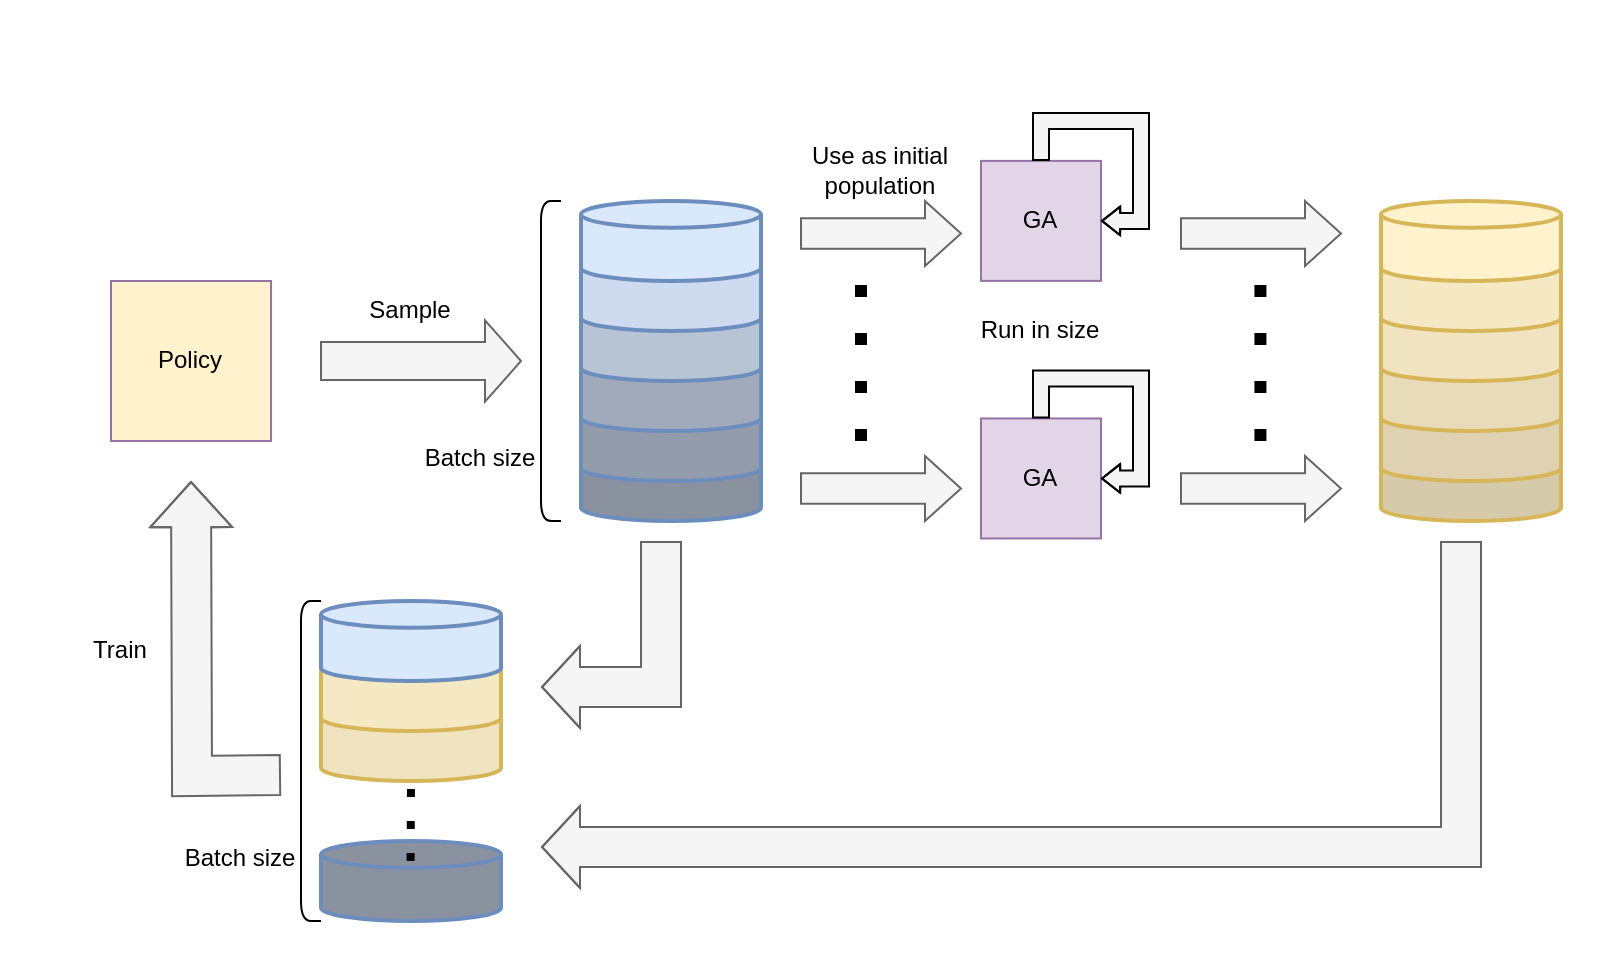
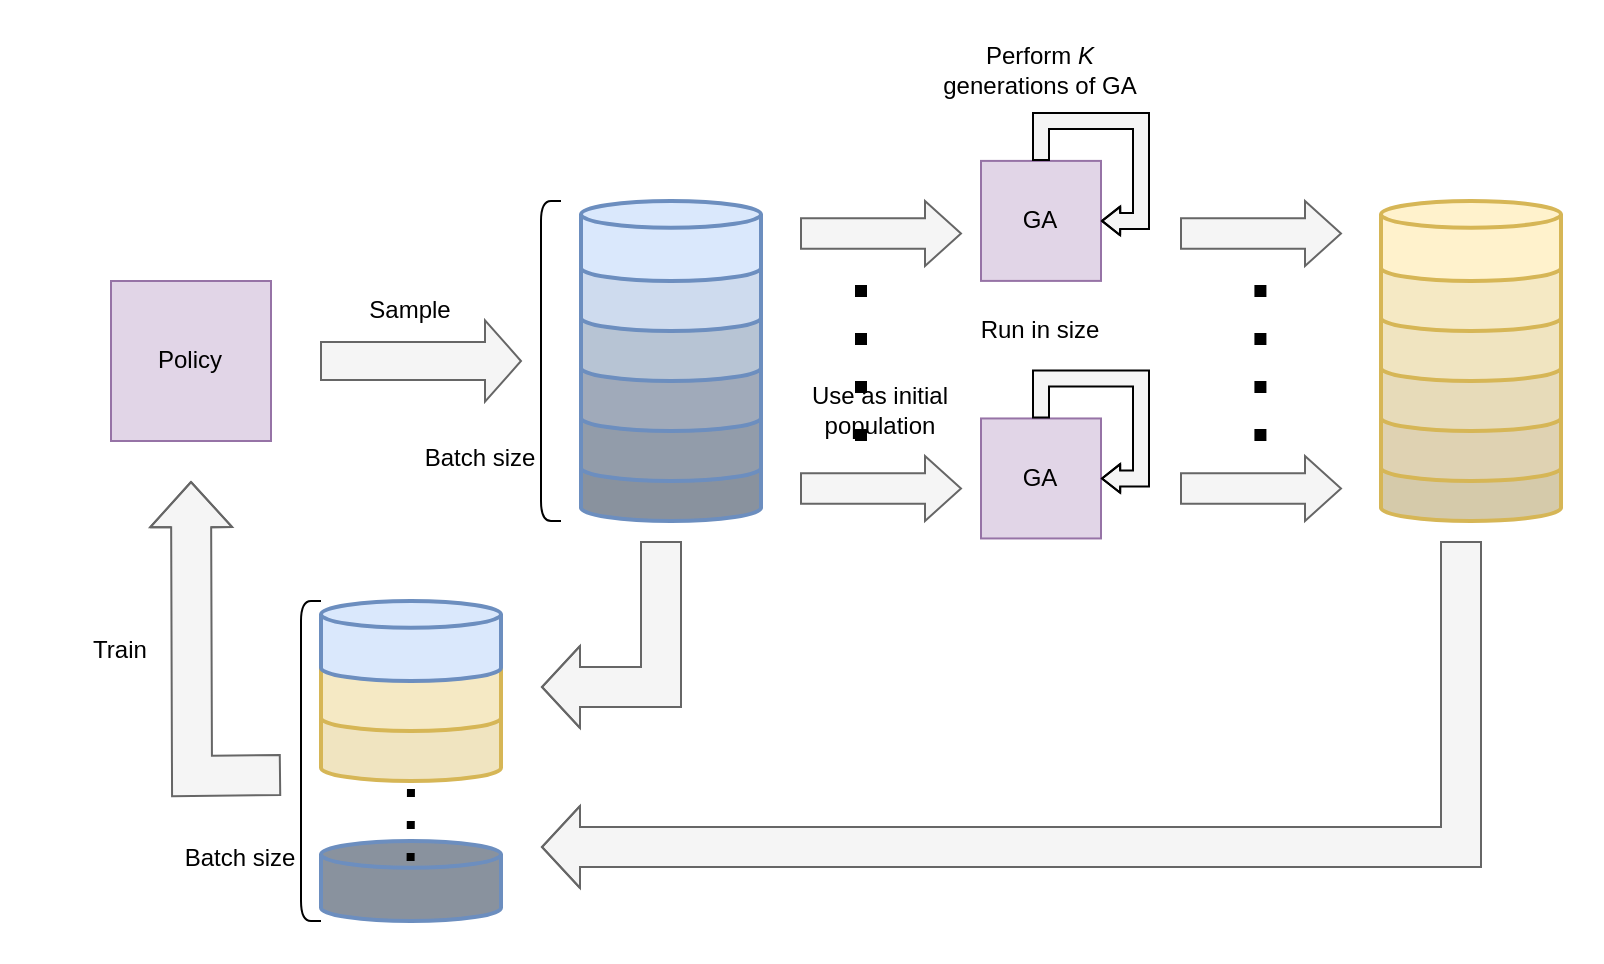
+ <mxCell id="37" value="Perform &lt;i&gt;K&lt;/i&gt; generations of GA" style="text;html=1;align=center;verticalAlign=middle;whiteSpace=wrap;rounded=0;" parent="1" vertex="1"><mxGeometry x="470" y="20" width="100" height="30" as="geometry" /></mxCell>
- <mxCell id="35" value="Use as initial population" style="text;html=1;align=center;verticalAlign=middle;whiteSpace=wrap;rounded=0;" parent="1" vertex="1"><mxGeometry x="400" y="70" width="80" height="30" as="geometry" /></mxCell>
+ <mxCell id="35" value="Use as initial population" style="text;html=1;align=center;verticalAlign=middle;whiteSpace=wrap;rounded=0;" parent="1" vertex="1"><mxGeometry x="400" y="190" width="80" height="30" as="geometry" /></mxCell>
- <mxCell id="13" value="Policy" style="rounded=0;whiteSpace=wrap;html=1;fillColor=#fff2cc;strokeColor=#9673a6;direction=south;" parent="12" vertex="1"><mxGeometry width="80" height="80" as="geometry" /></mxCell>
+ <mxCell id="13" value="Policy" style="rounded=0;whiteSpace=wrap;html=1;fillColor=#e1d5e7;strokeColor=#9673a6;direction=south;" parent="12" vertex="1"><mxGeometry width="80" height="80" as="geometry" /></mxCell>
